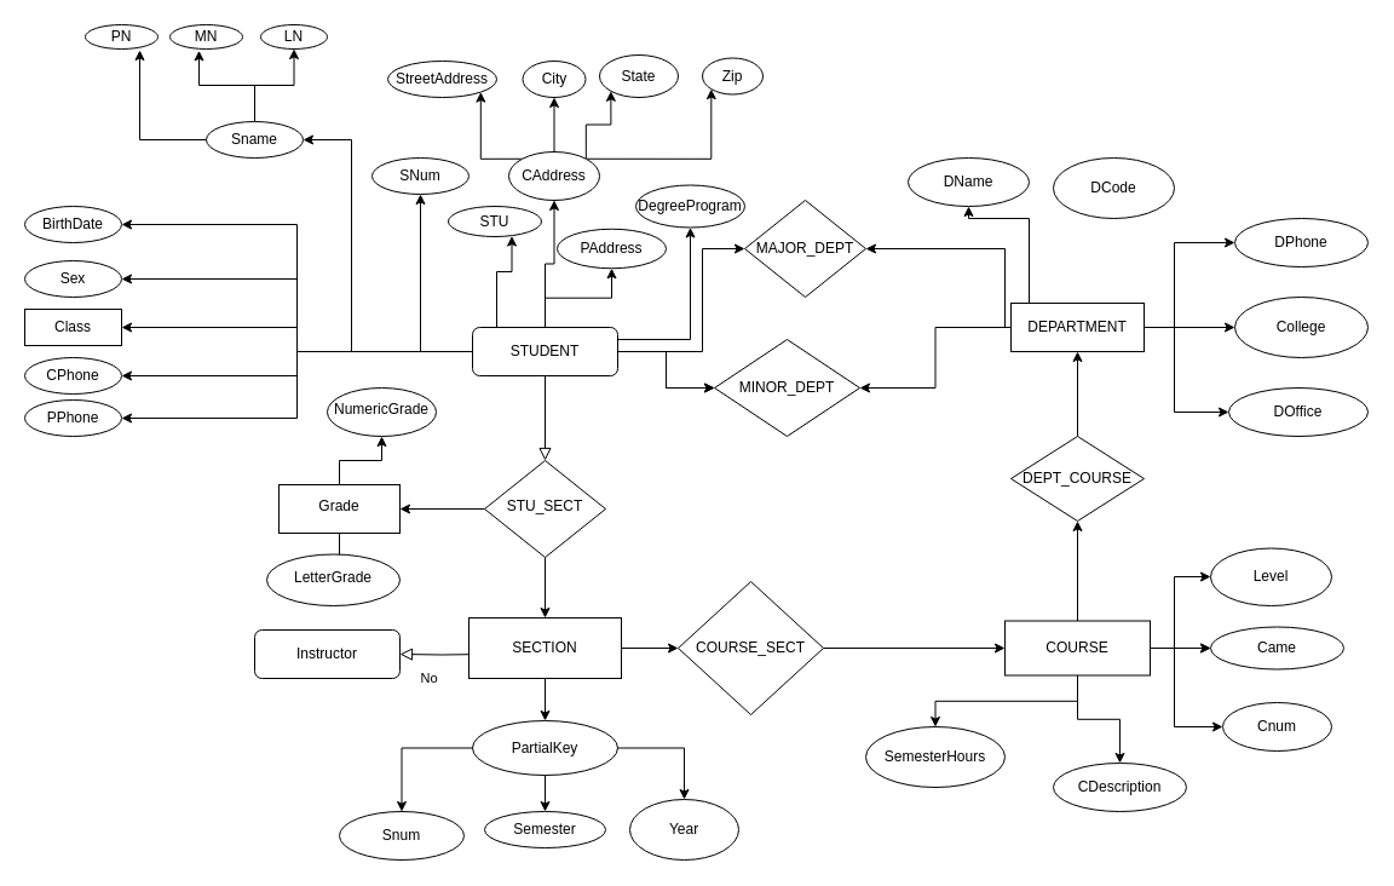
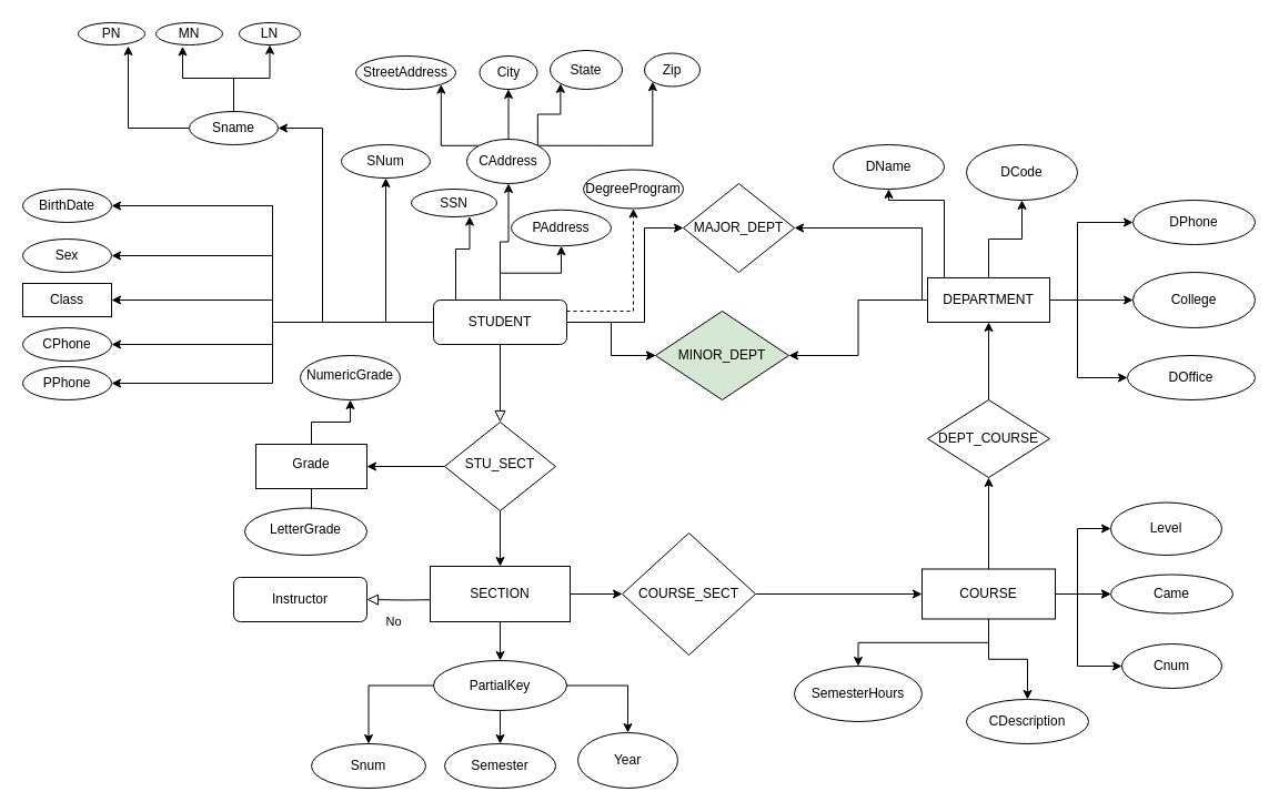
- <mxCell id="23" value="STU" style="ellipse;whiteSpace=wrap;html=1;" vertex="1" parent="1"><mxGeometry x="370" y="170" width="77" height="25" as="geometry" /></mxCell>
+ <mxCell id="23" value="SSN" style="ellipse;whiteSpace=wrap;html=1;" vertex="1" parent="1"><mxGeometry x="370" y="170" width="77" height="25" as="geometry" /></mxCell>
+ <mxCell id="56" value="" style="edgeStyle=orthogonalEdgeStyle;rounded=0;orthogonalLoop=1;jettySize=auto;html=1;" edge="1" parent="1" source="60" target="64"><mxGeometry relative="1" as="geometry" /></mxCell>
- <mxCell id="6" style="edgeStyle=orthogonalEdgeStyle;rounded=0;orthogonalLoop=1;jettySize=auto;html=1;exitX=1;exitY=0.25;exitDx=0;exitDy=0;" edge="1" parent="1" source="17" target="25"><mxGeometry relative="1" as="geometry" /></mxCell>
+ <mxCell id="6" style="edgeStyle=orthogonalEdgeStyle;rounded=0;orthogonalLoop=1;jettySize=auto;html=1;exitX=1;exitY=0.25;exitDx=0;exitDy=0;dashed=1;" edge="1" parent="1" source="17" target="25"><mxGeometry relative="1" as="geometry" /></mxCell>
- <mxCell id="71" value="MINOR_DEPT" style="rhombus;whiteSpace=wrap;html=1;" vertex="1" parent="1"><mxGeometry x="590" y="280" width="120" height="80" as="geometry" /></mxCell>
+ <mxCell id="71" value="MINOR_DEPT" style="rhombus;whiteSpace=wrap;html=1;fillColor=#d5e8d4;" vertex="1" parent="1"><mxGeometry x="590" y="280" width="120" height="80" as="geometry" /></mxCell>
- <mxCell id="50" value="Semester" style="ellipse;whiteSpace=wrap;html=1;rounded=0;" vertex="1" parent="1"><mxGeometry x="400" y="670" width="100" height="30" as="geometry" /></mxCell>
+ <mxCell id="50" value="Semester" style="ellipse;whiteSpace=wrap;html=1;rounded=0;" vertex="1" parent="1"><mxGeometry x="400" y="670" width="100" height="40" as="geometry" /></mxCell>
